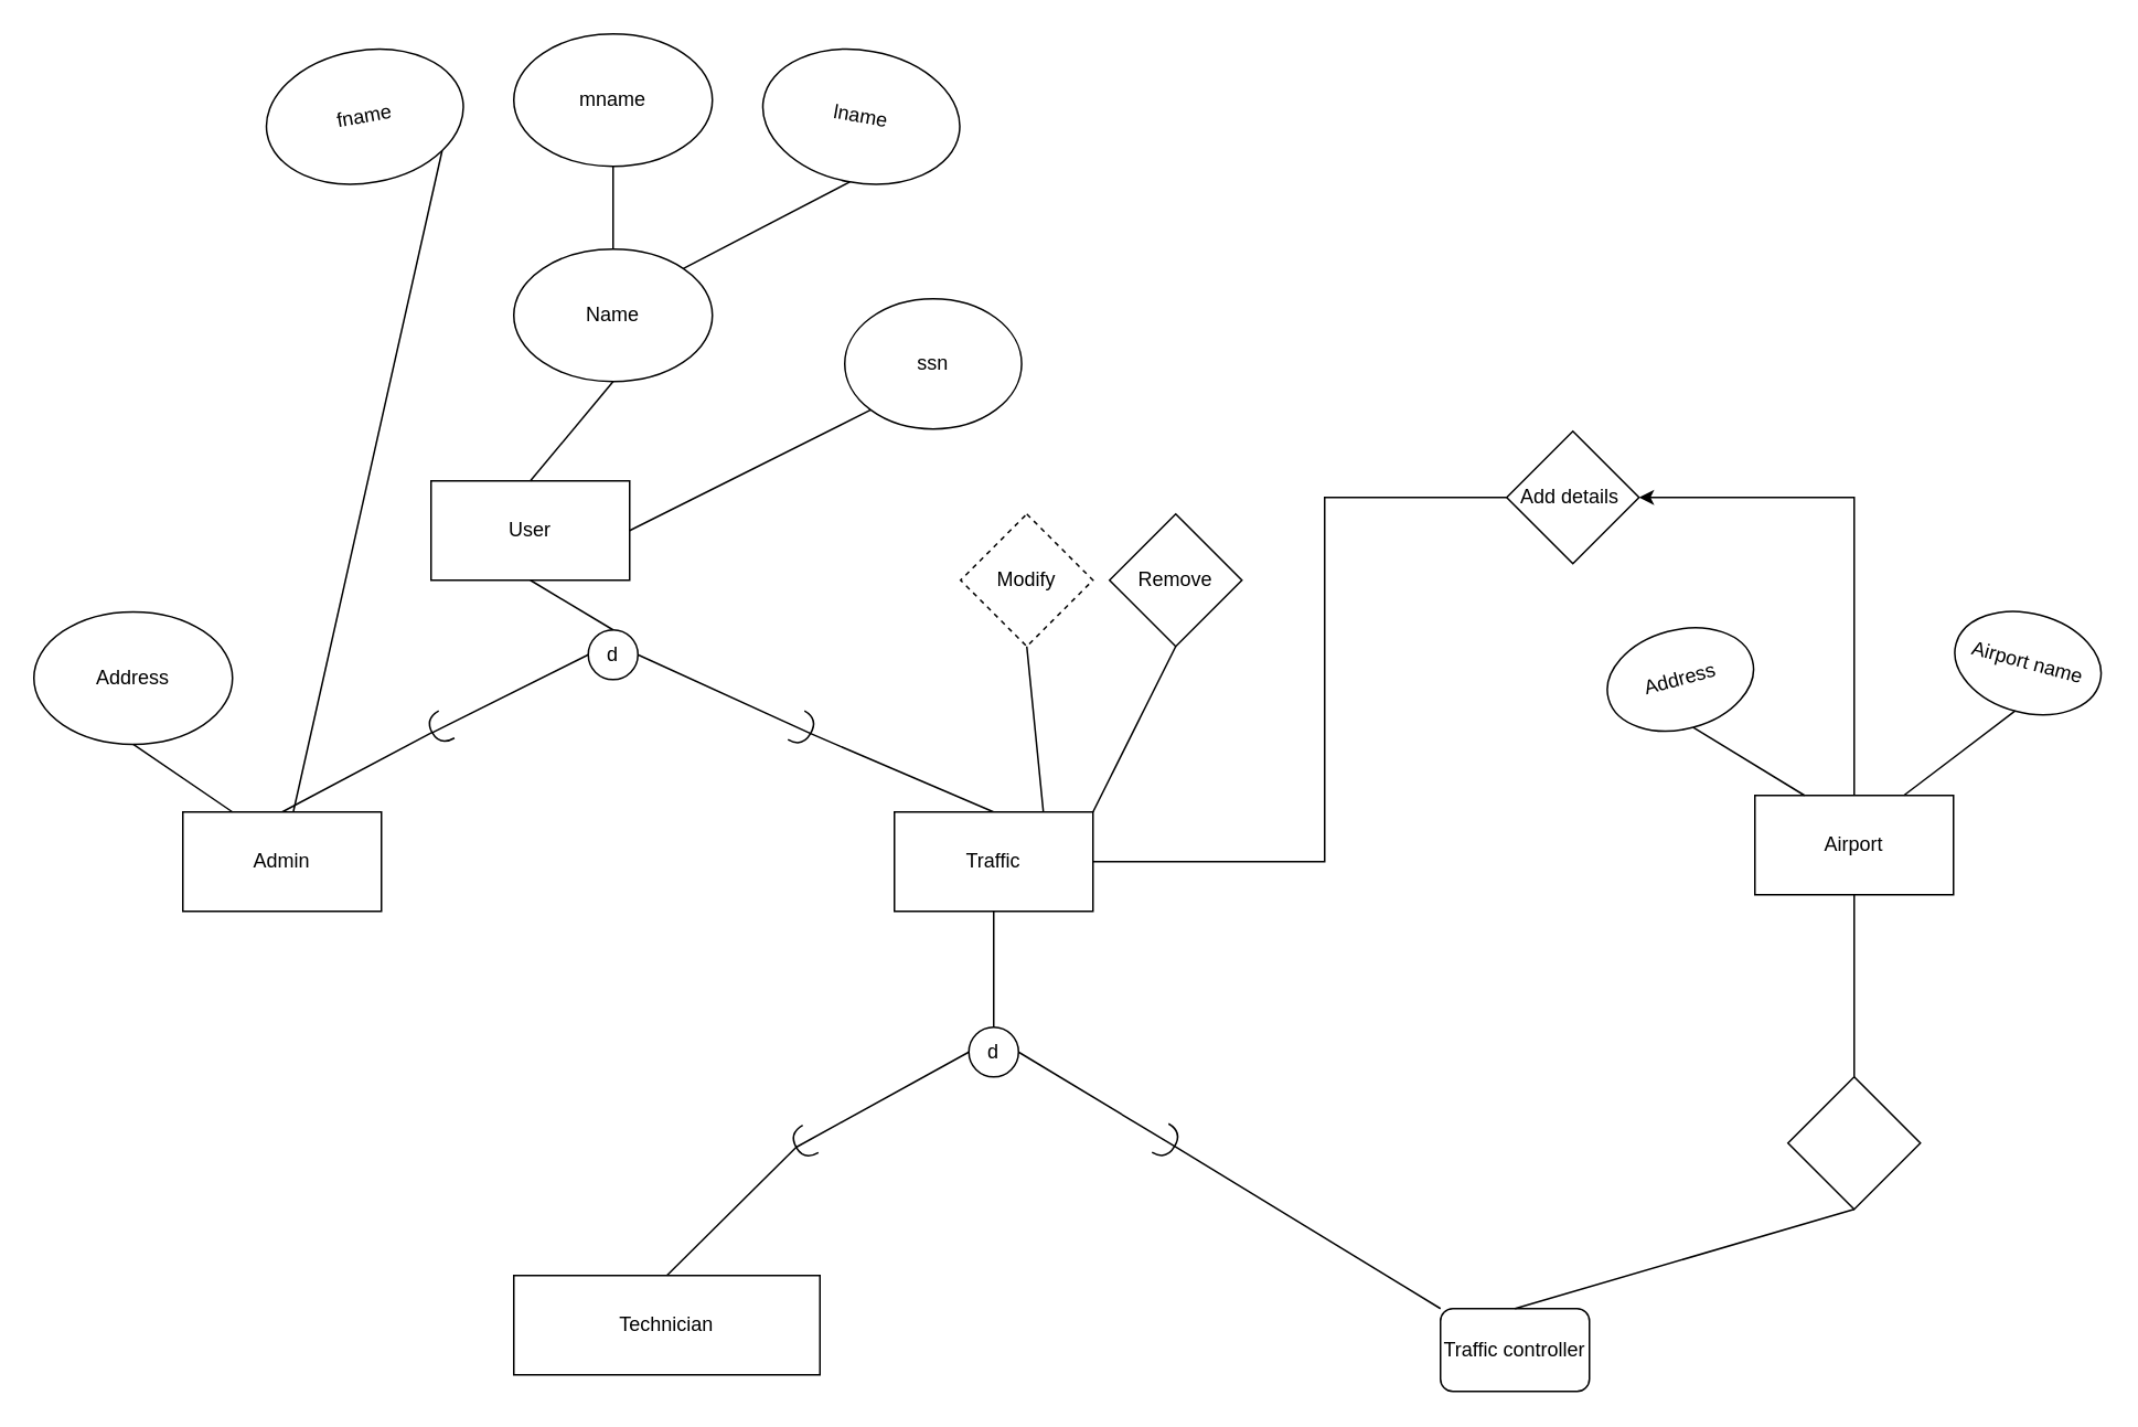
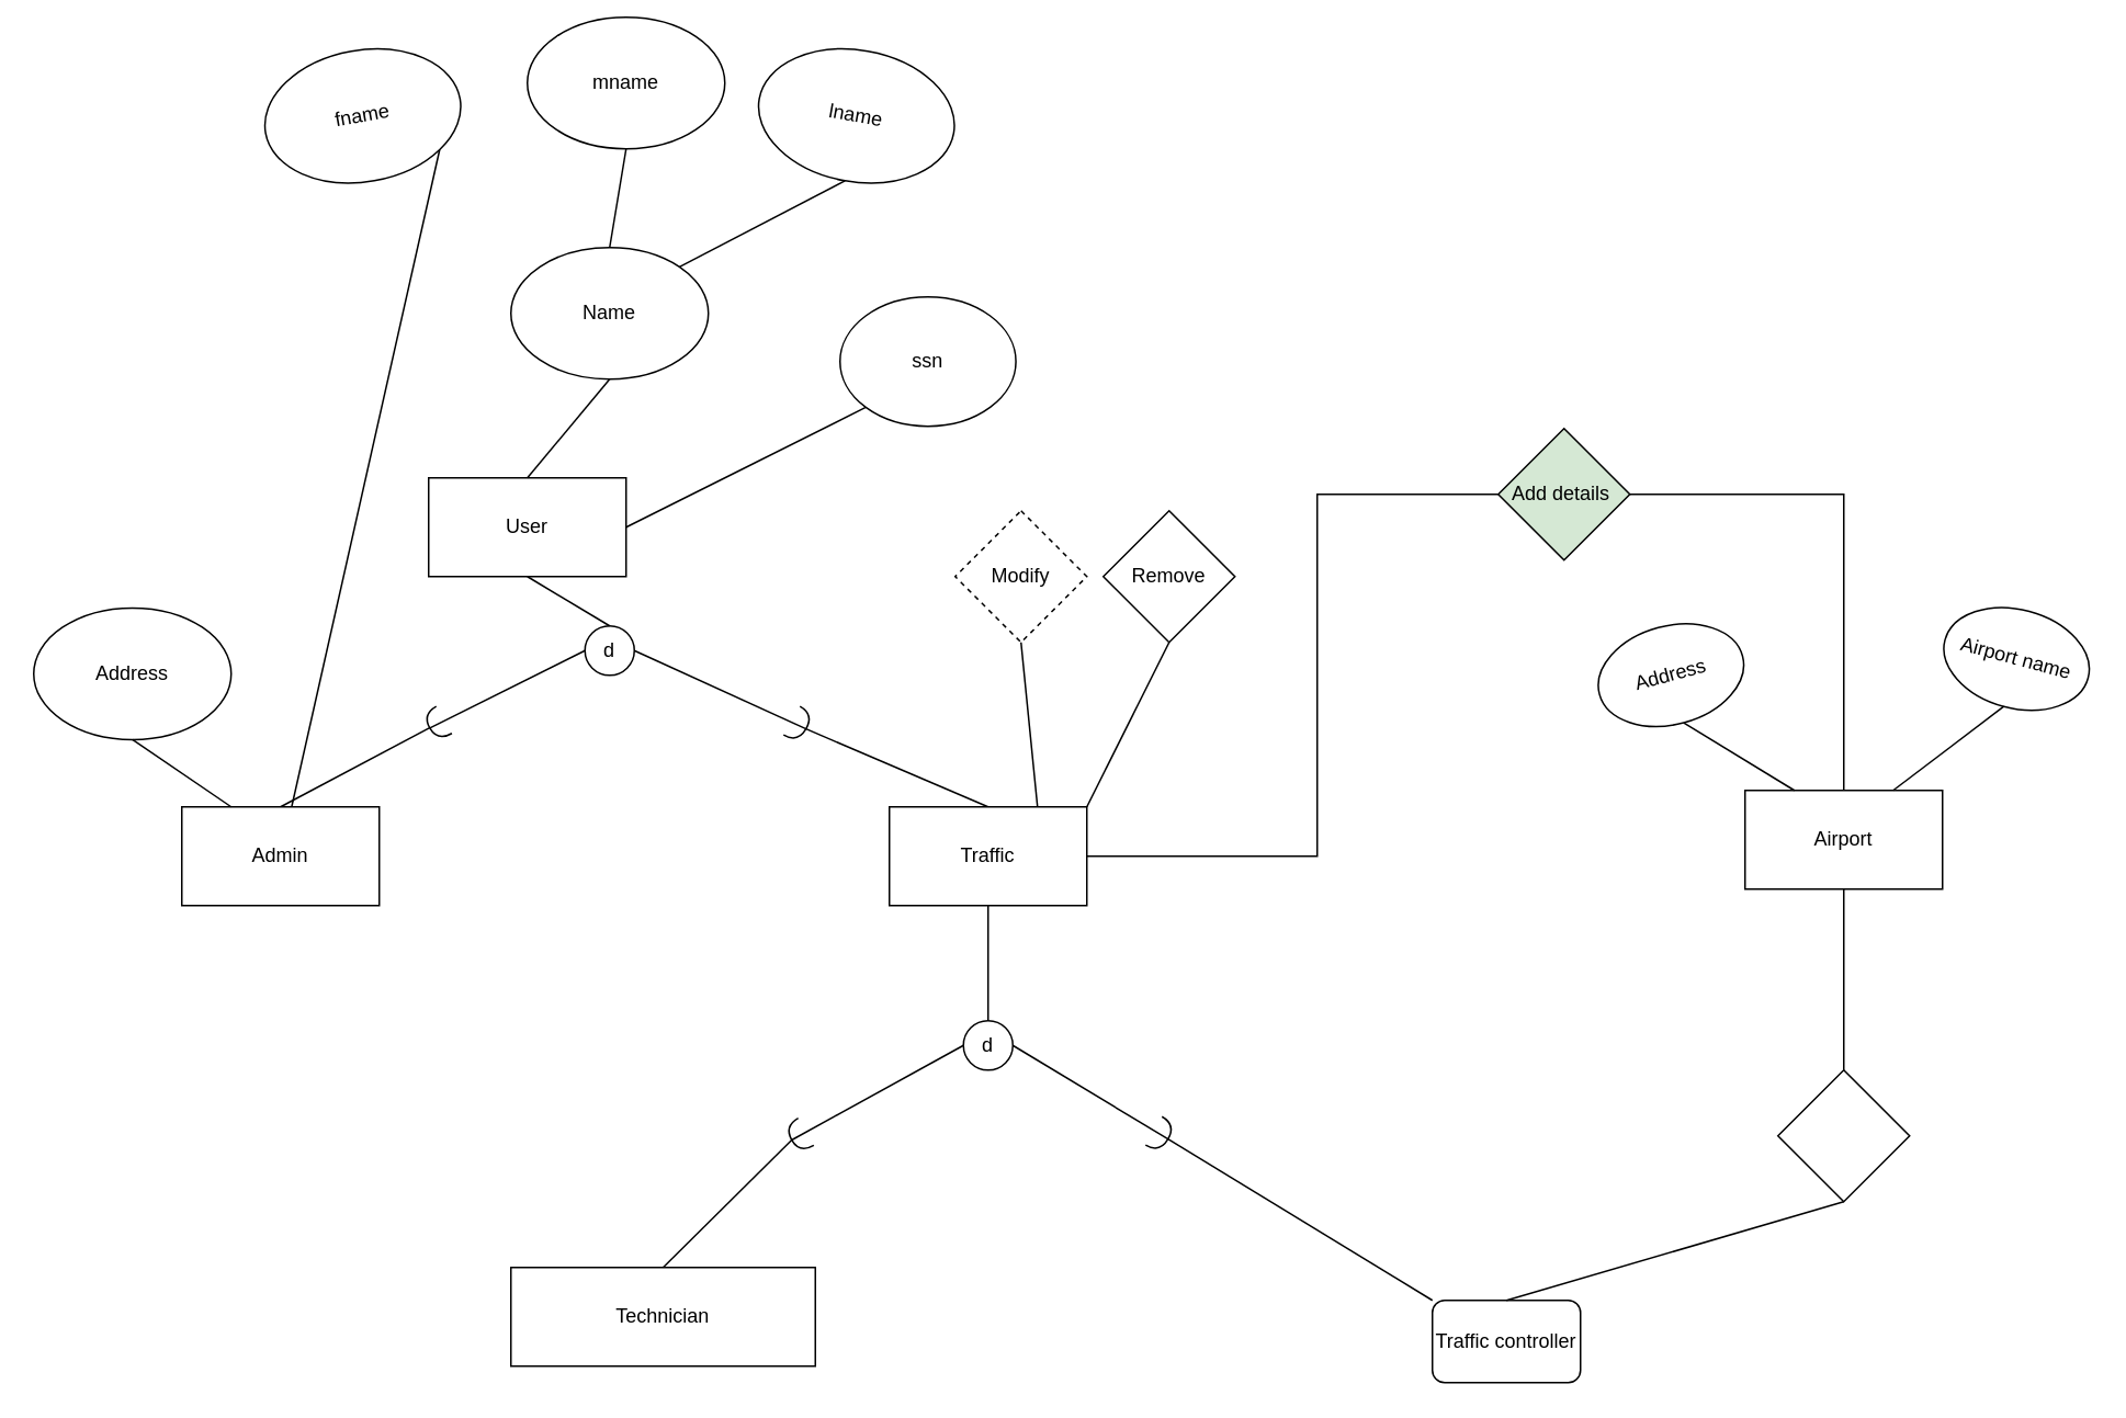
- <mxCell id="4" value="mname" style="ellipse;whiteSpace=wrap;html=1;" vertex="1" parent="1"><mxGeometry x="310" y="20" width="120" height="80" as="geometry" /></mxCell>
+ <mxCell id="4" value="mname" style="ellipse;whiteSpace=wrap;html=1;" vertex="1" parent="1"><mxGeometry x="320" y="10" width="120" height="80" as="geometry" /></mxCell>
- <mxCell id="29" value="Add details&amp;nbsp;" style="rhombus;whiteSpace=wrap;html=1;" vertex="1" parent="1"><mxGeometry x="910" y="260" width="80" height="80" as="geometry" /></mxCell>
+ <mxCell id="29" value="Add details&amp;nbsp;" style="rhombus;whiteSpace=wrap;html=1;fillColor=#d5e8d4;" vertex="1" parent="1"><mxGeometry x="910" y="260" width="80" height="80" as="geometry" /></mxCell>
- <mxCell id="32" value="" style="endArrow=classic;html=1;rounded=0;entryX=1;entryY=0.5;entryDx=0;entryDy=0;exitX=0.5;exitY=0;exitDx=0;exitDy=0;" edge="1" parent="1" source="31" target="29"><mxGeometry width="50" height="50" relative="1" as="geometry"><mxPoint x="870" y="520" as="sourcePoint" /><mxPoint x="920" y="470" as="targetPoint" /><Array as="points"><mxPoint x="1120" y="300" /></Array></mxGeometry></mxCell>
+ <mxCell id="32" value="" style="endArrow=none;html=1;rounded=0;entryX=1;entryY=0.5;entryDx=0;entryDy=0;exitX=0.5;exitY=0;exitDx=0;exitDy=0;" edge="1" parent="1" source="31" target="29"><mxGeometry width="50" height="50" relative="1" as="geometry"><mxPoint x="870" y="520" as="sourcePoint" /><mxPoint x="920" y="470" as="targetPoint" /><Array as="points"><mxPoint x="1120" y="300" /></Array></mxGeometry></mxCell>
